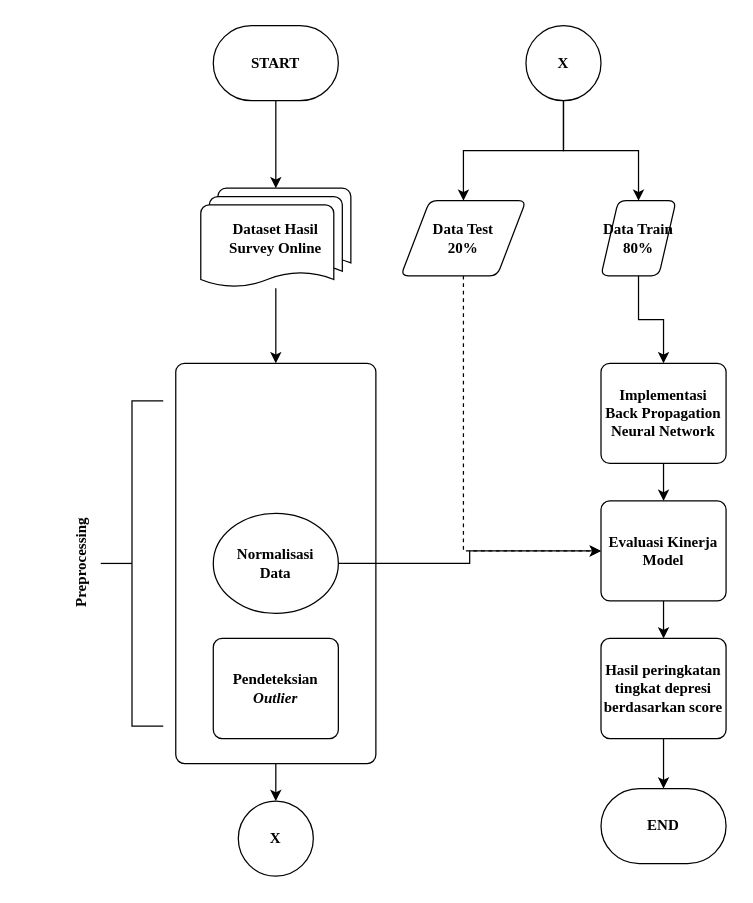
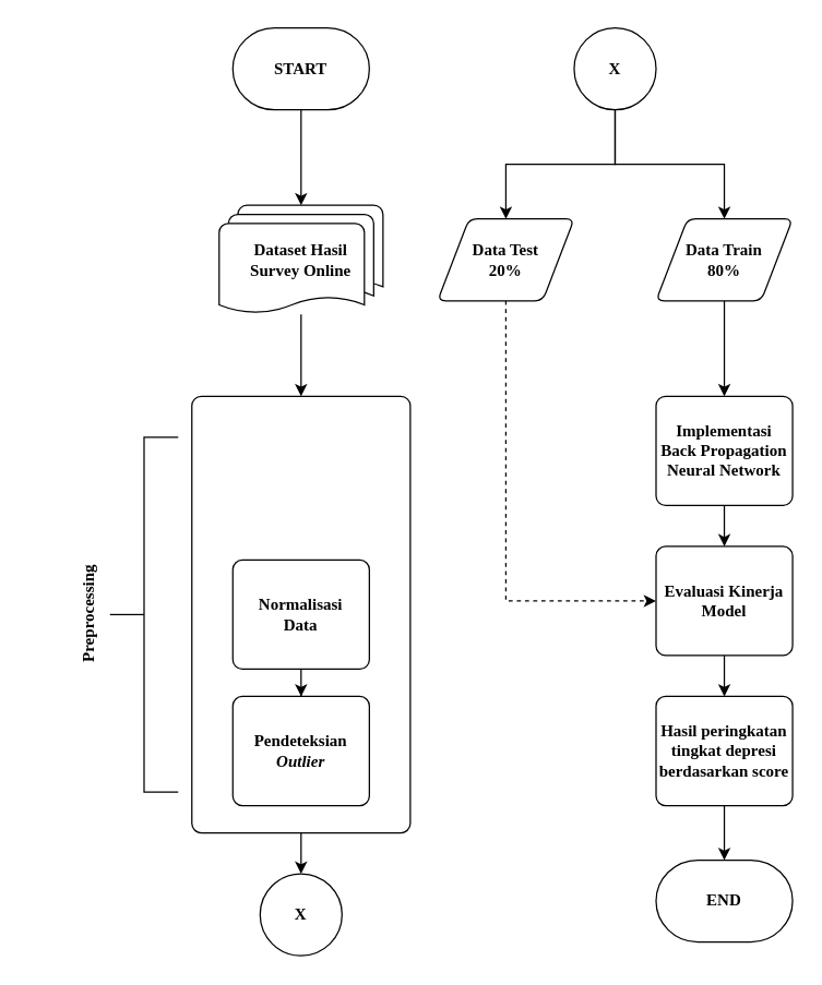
- <mxCell id="17" value="&lt;div&gt;Data Train&lt;/div&gt;&lt;div&gt;80%&lt;br&gt;&lt;/div&gt;" style="shape=parallelogram;html=1;strokeWidth=1;perimeter=parallelogramPerimeter;whiteSpace=wrap;rounded=1;arcSize=12;size=0.23;labelBackgroundColor=none;fontColor=default;fillColor=default;gradientColor=none;fontFamily=Times New Roman;fontStyle=1;shadow=0;" parent="1" vertex="1"><mxGeometry x="480" y="160" width="60" height="60" as="geometry" /></mxCell>
+ <mxCell id="17" value="&lt;div&gt;Data Train&lt;/div&gt;&lt;div&gt;80%&lt;br&gt;&lt;/div&gt;" style="shape=parallelogram;html=1;strokeWidth=1;perimeter=parallelogramPerimeter;whiteSpace=wrap;rounded=1;arcSize=12;size=0.23;labelBackgroundColor=none;fontColor=default;fillColor=default;gradientColor=none;fontFamily=Times New Roman;fontStyle=1;shadow=0;" parent="1" vertex="1"><mxGeometry x="480" y="160" width="100" height="60" as="geometry" /></mxCell>
- <mxCell id="7" value="&lt;div&gt;Normalisasi &lt;br&gt;&lt;/div&gt;&lt;div&gt;Data&lt;/div&gt;" style="ellipse;whiteSpace=wrap;html=1;absoluteArcSize=1;arcSize=14;strokeWidth=1;labelBackgroundColor=none;fontColor=default;fillColor=default;gradientColor=none;fontFamily=Times New Roman;fontStyle=1;shadow=0;" parent="1" vertex="1"><mxGeometry x="170" y="410" width="100" height="80" as="geometry" /></mxCell>
+ <mxCell id="7" value="&lt;div&gt;Normalisasi &lt;br&gt;&lt;/div&gt;&lt;div&gt;Data&lt;/div&gt;" style="rounded=1;whiteSpace=wrap;html=1;absoluteArcSize=1;arcSize=14;strokeWidth=1;labelBackgroundColor=none;fontColor=default;fillColor=default;gradientColor=none;fontFamily=Times New Roman;fontStyle=1;shadow=0;" parent="1" vertex="1"><mxGeometry x="170" y="410" width="100" height="80" as="geometry" /></mxCell>
- <mxCell id="6" style="edgeStyle=orthogonalEdgeStyle;rounded=0;orthogonalLoop=1;jettySize=auto;html=1;shadow=0;strokeWidth=1;" edge="1" parent="1" source="7" target="21"><mxGeometry relative="1" as="geometry" /></mxCell>
+ <mxCell id="6" style="edgeStyle=orthogonalEdgeStyle;rounded=0;orthogonalLoop=1;jettySize=auto;html=1;shadow=0;strokeWidth=1;" edge="1" parent="1" source="7" target="27"><mxGeometry relative="1" as="geometry" /></mxCell>
